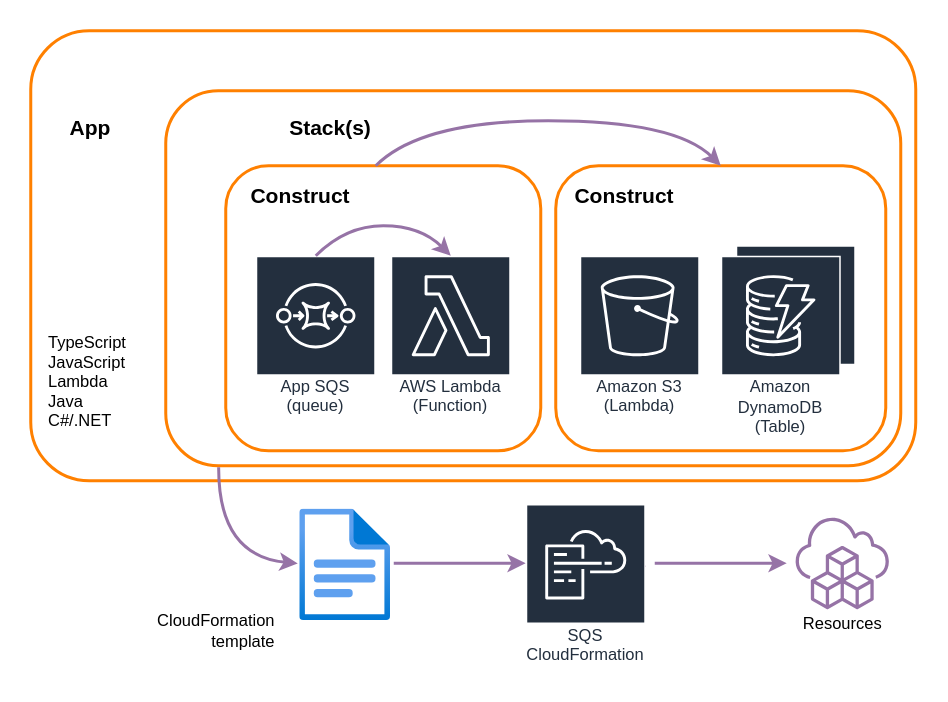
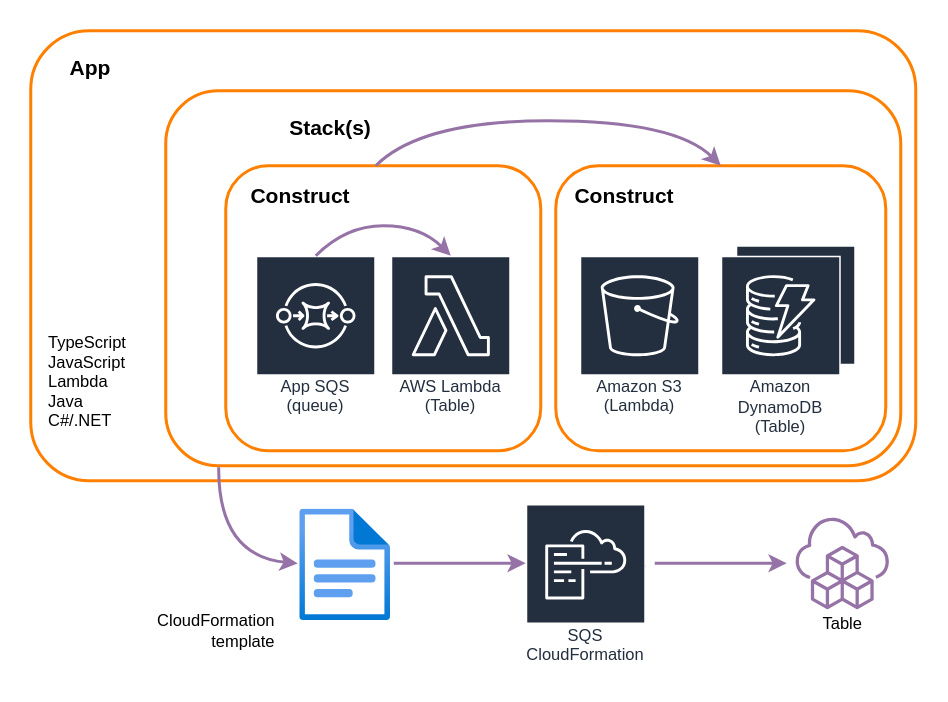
- <mxCell id="16" value="App" style="text;html=1;strokeColor=none;fillColor=none;align=center;verticalAlign=middle;whiteSpace=wrap;rounded=0;fontStyle=1;fontSize=14;" vertex="1" parent="1"><mxGeometry x="30" y="70" width="60" height="30" as="geometry" /></mxCell>
+ <mxCell id="16" value="App" style="text;html=1;strokeColor=none;fillColor=none;align=center;verticalAlign=middle;whiteSpace=wrap;rounded=0;fontStyle=1;fontSize=14;" vertex="1" parent="1"><mxGeometry x="30" y="30" width="60" height="30" as="geometry" /></mxCell>
- <mxCell id="8" value="AWS Lambda (Function)" style="sketch=0;outlineConnect=0;fontColor=#232F3E;gradientColor=none;strokeColor=#ffffff;fillColor=#232F3E;dashed=0;verticalLabelPosition=middle;verticalAlign=bottom;align=center;html=1;whiteSpace=wrap;fontSize=11;fontStyle=0;spacing=3;shape=mxgraph.aws4.productIcon;prIcon=mxgraph.aws4.lambda;" vertex="1" parent="1"><mxGeometry x="260" y="170" width="80" height="110" as="geometry" /></mxCell>
+ <mxCell id="8" value="AWS Lambda (Table)" style="sketch=0;outlineConnect=0;fontColor=#232F3E;gradientColor=none;strokeColor=#ffffff;fillColor=#232F3E;dashed=0;verticalLabelPosition=middle;verticalAlign=bottom;align=center;html=1;whiteSpace=wrap;fontSize=11;fontStyle=0;spacing=3;shape=mxgraph.aws4.productIcon;prIcon=mxgraph.aws4.lambda;" vertex="1" parent="1"><mxGeometry x="260" y="170" width="80" height="110" as="geometry" /></mxCell>
- <mxCell id="26" value="Resources" style="text;html=1;strokeColor=none;fillColor=none;align=center;verticalAlign=middle;whiteSpace=wrap;rounded=0;fontStyle=0;fontSize=11;" vertex="1" parent="1"><mxGeometry x="533.5" y="400" width="55" height="30" as="geometry" /></mxCell>
+ <mxCell id="26" value="Table" style="text;html=1;strokeColor=none;fillColor=none;align=center;verticalAlign=middle;whiteSpace=wrap;rounded=0;fontStyle=0;fontSize=11;" vertex="1" parent="1"><mxGeometry x="533.5" y="400" width="55" height="30" as="geometry" /></mxCell>
